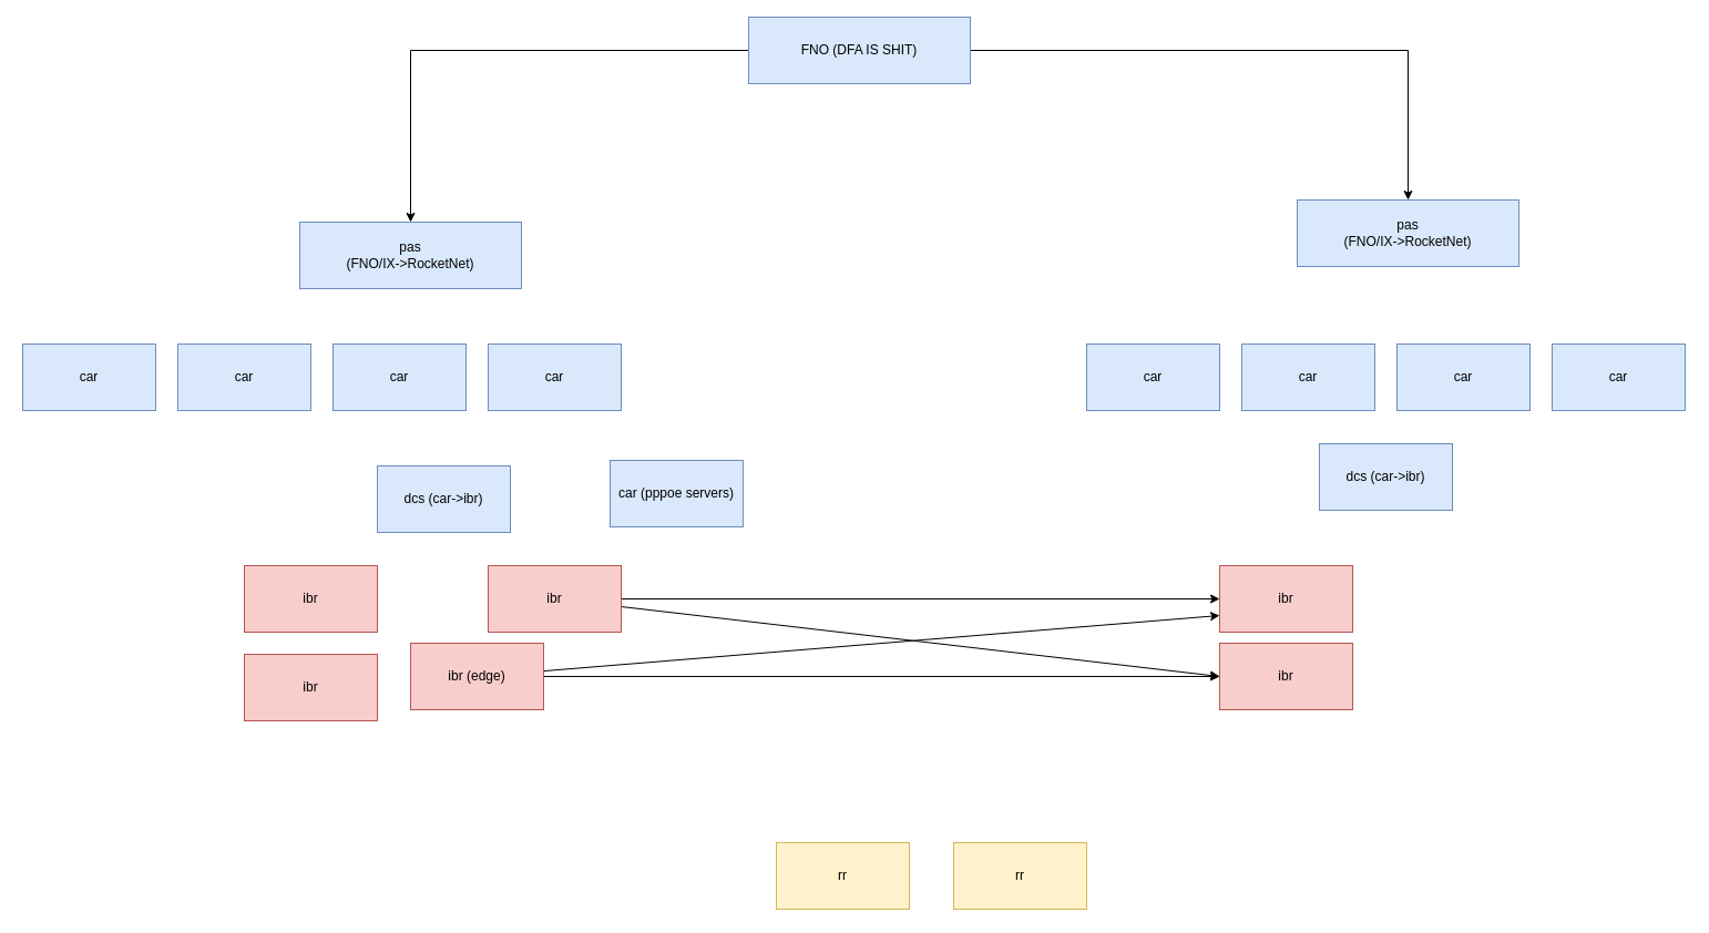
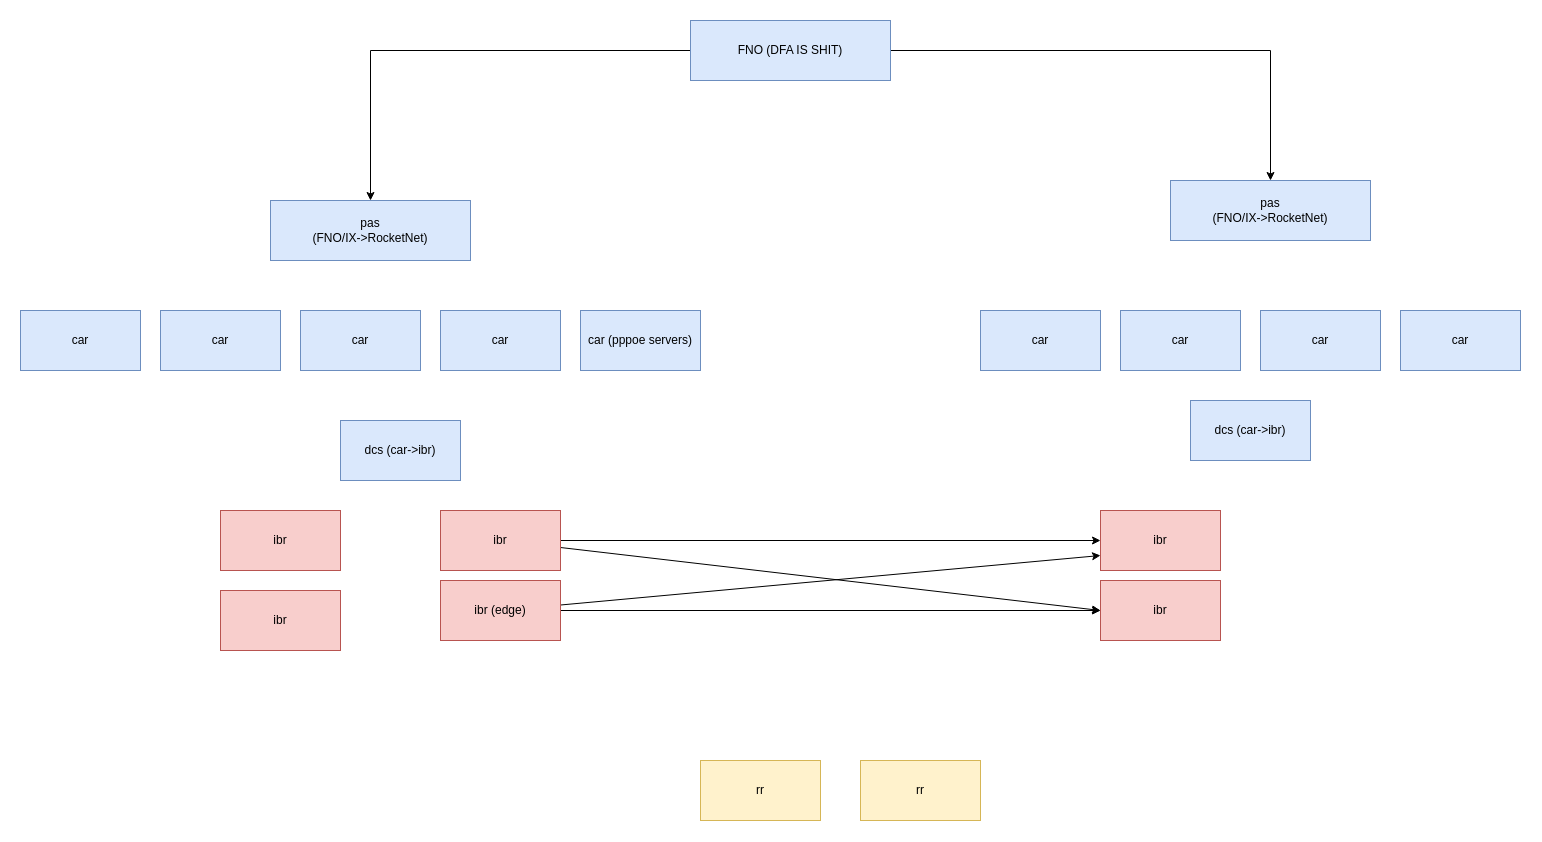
- <mxCell id="30" value="FNO (DFA IS SHIT)" style="rounded=0;whiteSpace=wrap;html=1;fillColor=#dae8fc;strokeColor=#6c8ebf;" vertex="1" parent="1"><mxGeometry x="675" y="15" width="200" height="60" as="geometry" /></mxCell>
+ <mxCell id="30" value="FNO (DFA IS SHIT)" style="rounded=0;whiteSpace=wrap;html=1;fillColor=#dae8fc;strokeColor=#6c8ebf;" vertex="1" parent="1"><mxGeometry x="690" y="20" width="200" height="60" as="geometry" /></mxCell>
- <mxCell id="10" value="car (pppoe servers)" style="rounded=0;whiteSpace=wrap;html=1;fillColor=#dae8fc;strokeColor=#6c8ebf;" vertex="1" parent="1"><mxGeometry x="550" y="415" width="120" height="60" as="geometry" /></mxCell>
+ <mxCell id="10" value="car (pppoe servers)" style="rounded=0;whiteSpace=wrap;html=1;fillColor=#dae8fc;strokeColor=#6c8ebf;" vertex="1" parent="1"><mxGeometry x="580" y="310" width="120" height="60" as="geometry" /></mxCell>
- <mxCell id="13" value="ibr (edge)" style="rounded=0;whiteSpace=wrap;html=1;fillColor=#f8cecc;strokeColor=#b85450;" vertex="1" parent="1"><mxGeometry x="370" y="580" width="120" height="60" as="geometry" /></mxCell>
+ <mxCell id="13" value="ibr (edge)" style="rounded=0;whiteSpace=wrap;html=1;fillColor=#f8cecc;strokeColor=#b85450;" vertex="1" parent="1"><mxGeometry x="440" y="580" width="120" height="60" as="geometry" /></mxCell>
